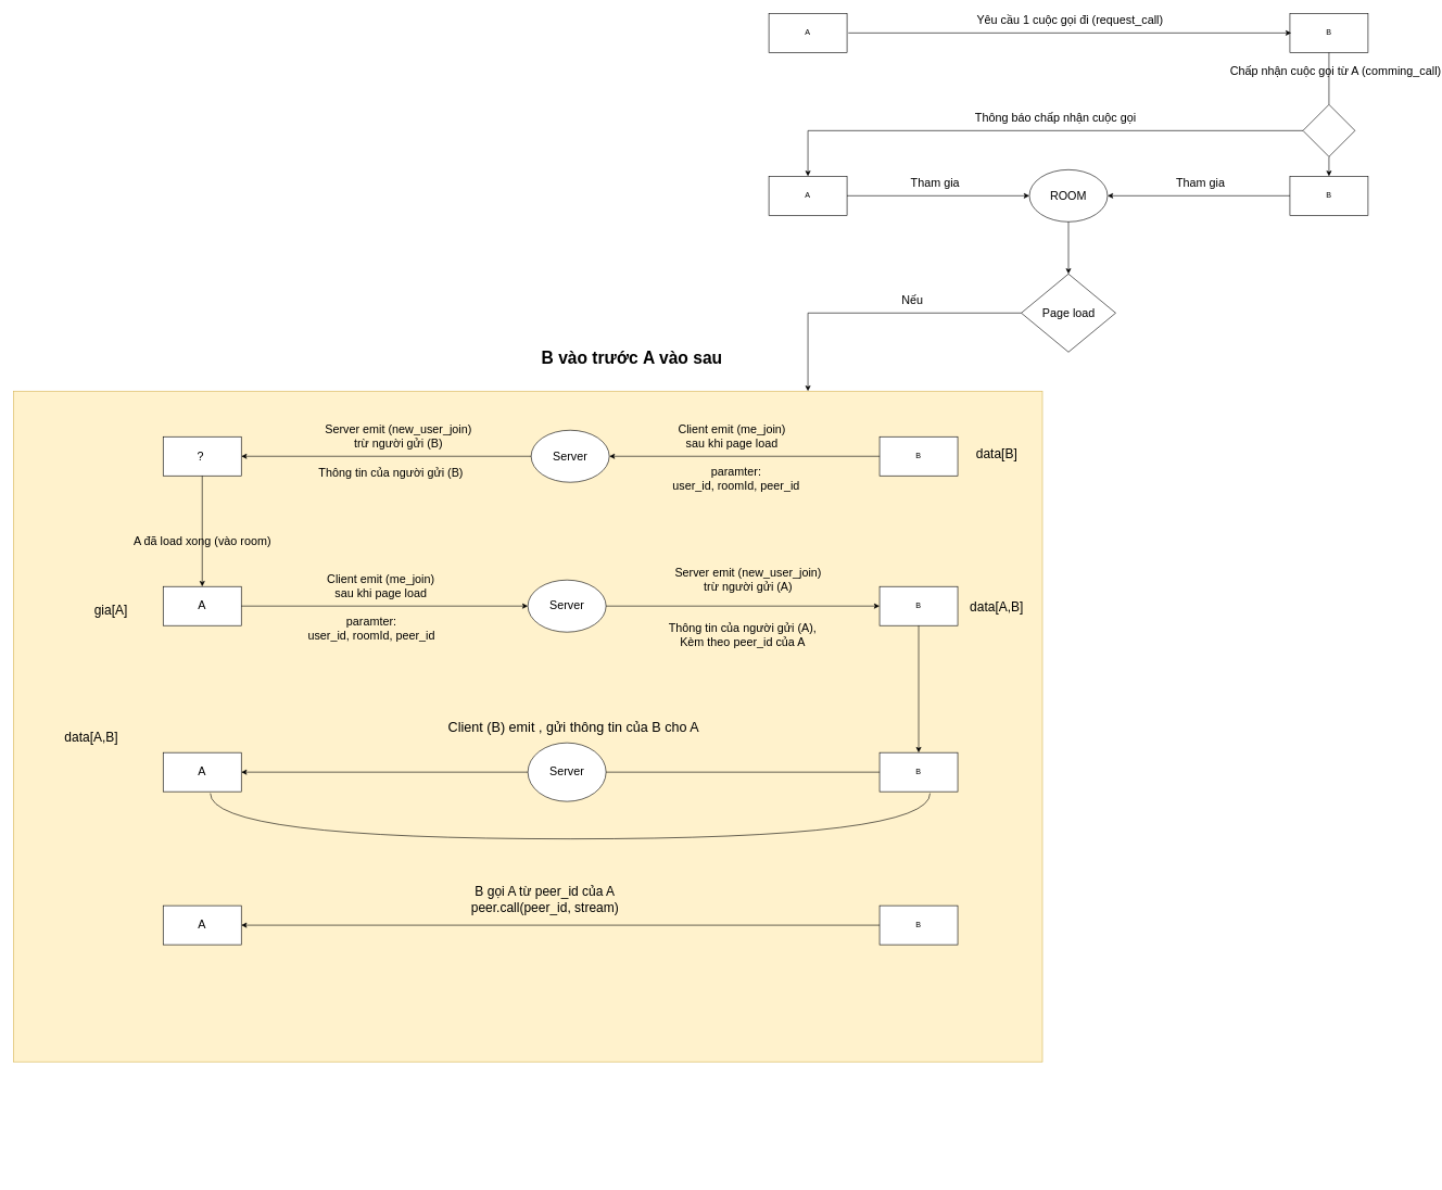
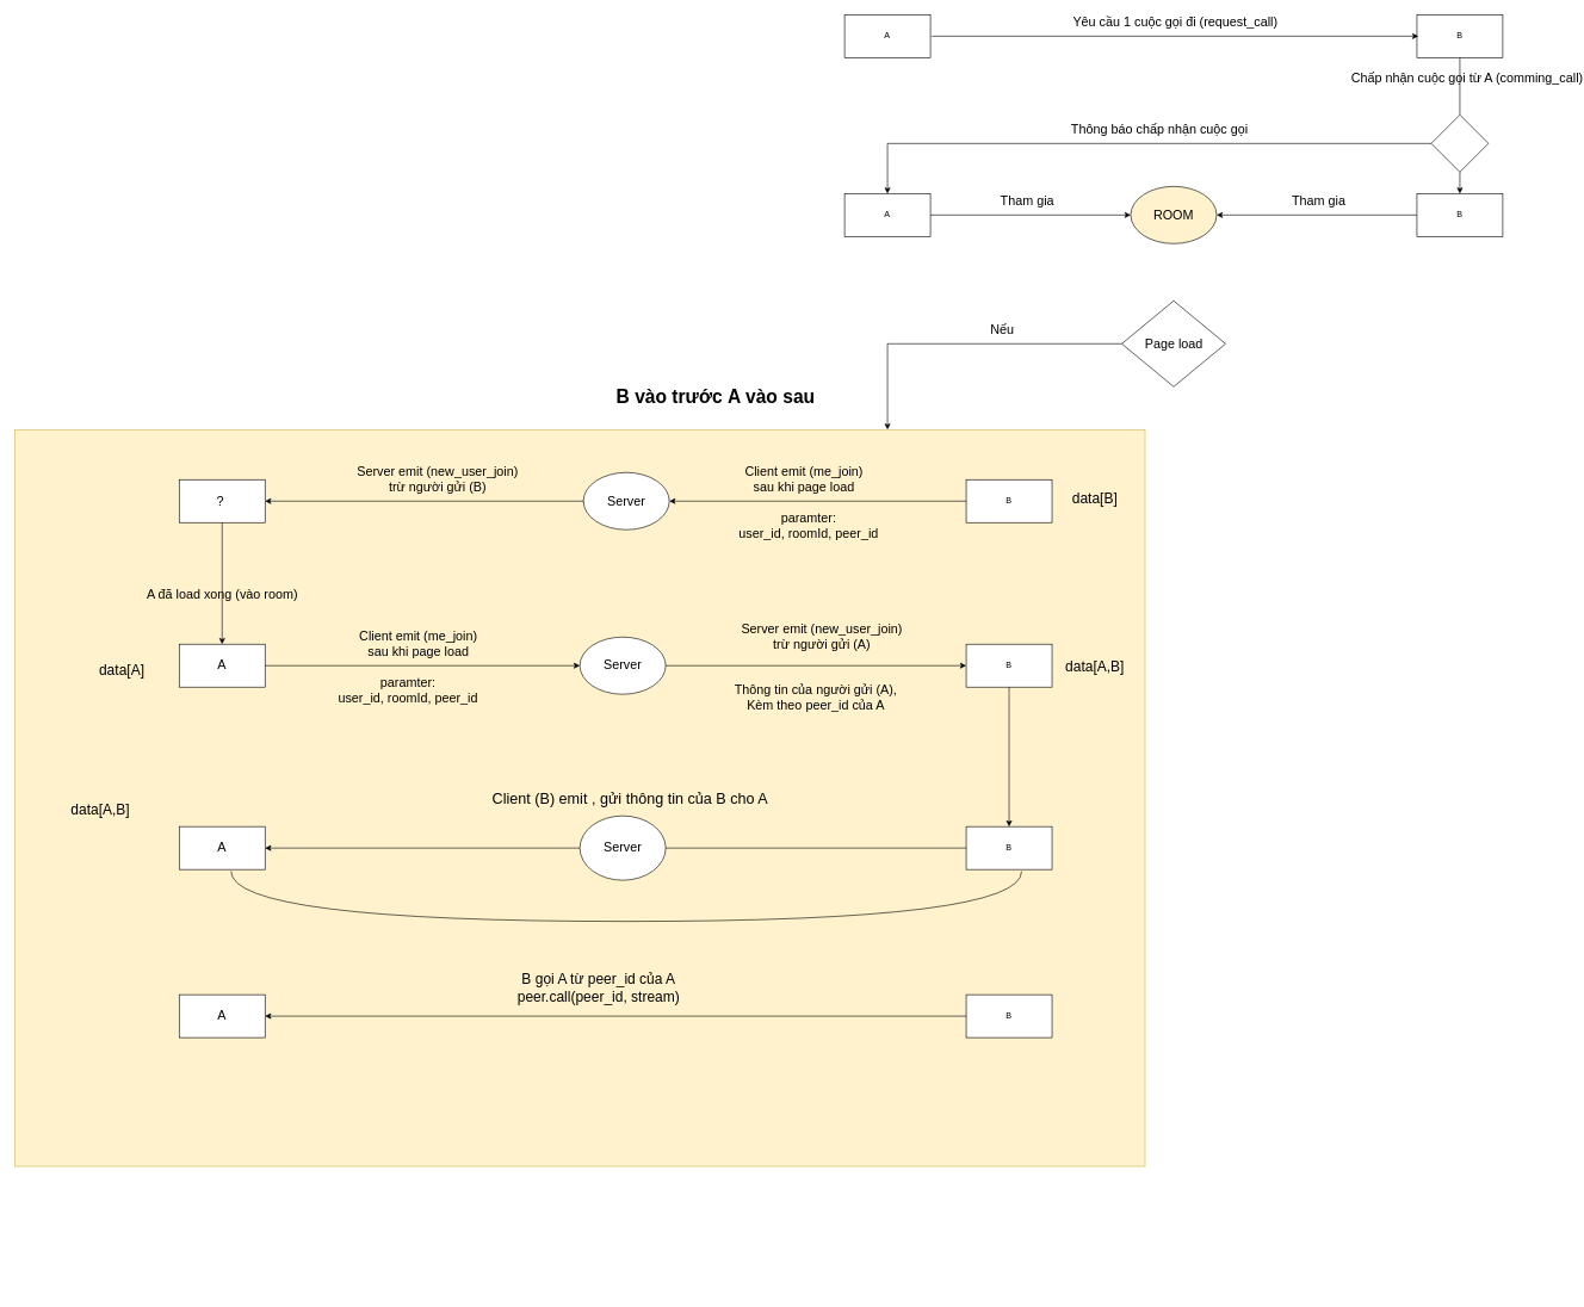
- <mxCell id="10" value="ROOM" style="ellipse;whiteSpace=wrap;html=1;fontSize=18;" vertex="1" parent="1"><mxGeometry x="1580" y="260" width="120" height="80" as="geometry" /></mxCell>
+ <mxCell id="10" value="ROOM" style="ellipse;whiteSpace=wrap;html=1;fontSize=18;fillColor=#fff2cc;" vertex="1" parent="1"><mxGeometry x="1580" y="260" width="120" height="80" as="geometry" /></mxCell>
- <mxCell id="16" value="" style="endArrow=classic;html=1;rounded=0;labelBackgroundColor=none;fontSize=18;exitX=0.5;exitY=1;exitDx=0;exitDy=0;entryX=0.5;entryY=0;entryDx=0;entryDy=0;" edge="1" parent="1" source="10" target="15"><mxGeometry width="50" height="50" relative="1" as="geometry"><mxPoint x="1640" y="440" as="sourcePoint" /><mxPoint x="1690" y="390" as="targetPoint" /></mxGeometry></mxCell>
- <mxCell id="19" value="B vào trước&amp;nbsp;A vào sau" style="text;html=1;strokeColor=none;fillColor=none;align=center;verticalAlign=middle;whiteSpace=wrap;rounded=0;fontSize=26;fontStyle=1" vertex="1" parent="1"><mxGeometry x="800" y="535" width="340" height="30" as="geometry" /></mxCell>
+ <mxCell id="19" value="B vào trước&amp;nbsp;A vào sau" style="text;html=1;strokeColor=none;fillColor=none;align=center;verticalAlign=middle;whiteSpace=wrap;rounded=0;fontSize=26;fontStyle=1" vertex="1" parent="1"><mxGeometry x="830" y="540" width="340" height="30" as="geometry" /></mxCell>
- <mxCell id="34" value="Thông tin của người gửi (B)" style="text;html=1;strokeColor=none;fillColor=none;align=center;verticalAlign=middle;whiteSpace=wrap;rounded=0;fontSize=18;" vertex="1" parent="1"><mxGeometry x="450" y="710" width="300" height="30" as="geometry" /></mxCell>
- <mxCell id="42" value="gia[A]" style="text;html=1;strokeColor=none;fillColor=none;align=center;verticalAlign=middle;whiteSpace=wrap;rounded=0;fontSize=20;" vertex="1" parent="1"><mxGeometry x="70" y="920" width="200" height="30" as="geometry" /></mxCell>
+ <mxCell id="42" value="data[A]" style="text;html=1;strokeColor=none;fillColor=none;align=center;verticalAlign=middle;whiteSpace=wrap;rounded=0;fontSize=20;" vertex="1" parent="1"><mxGeometry x="70" y="920" width="200" height="30" as="geometry" /></mxCell>
